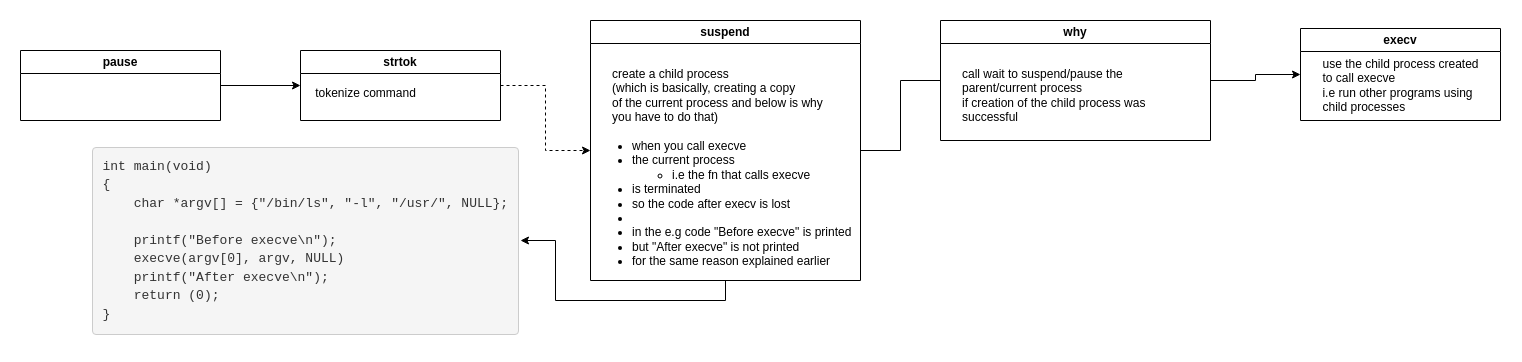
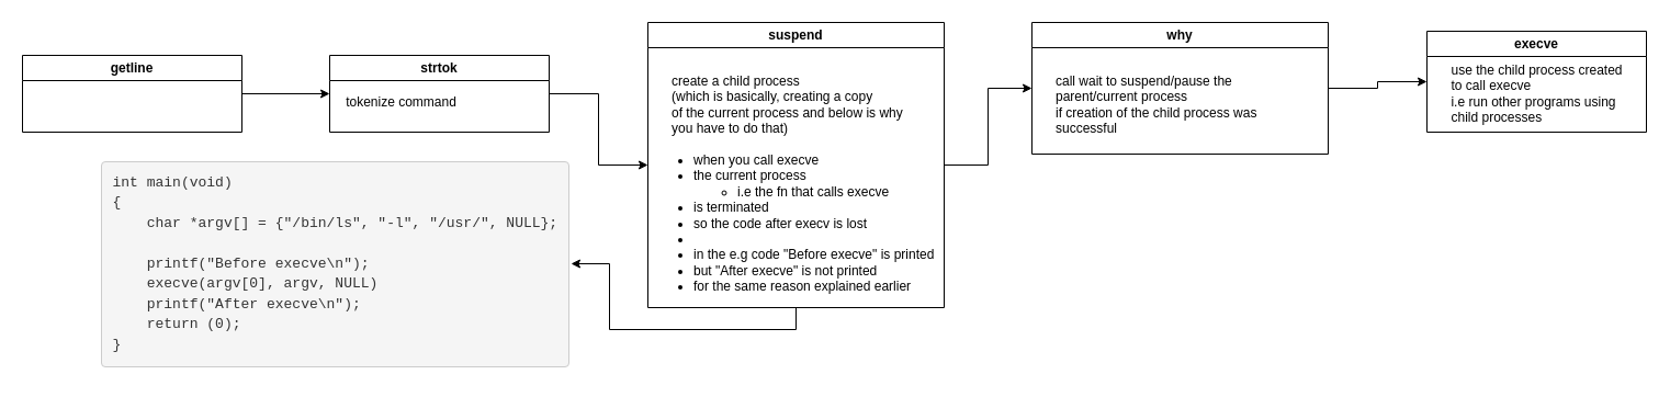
- <mxCell id="13" value="execv" style="swimlane;whiteSpace=wrap;html=1;" vertex="1" parent="1"><mxGeometry x="1300" y="28" width="200" height="92" as="geometry" /></mxCell>
+ <mxCell id="13" value="execve" style="swimlane;whiteSpace=wrap;html=1;" vertex="1" parent="1"><mxGeometry x="1300" y="28" width="200" height="92" as="geometry" /></mxCell>
- <mxCell id="3" value="pause" style="swimlane;whiteSpace=wrap;html=1;" vertex="1" parent="1"><mxGeometry x="20" y="50" width="200" height="70" as="geometry" /></mxCell>
+ <mxCell id="3" value="getline" style="swimlane;whiteSpace=wrap;html=1;" vertex="1" parent="1"><mxGeometry x="20" y="50" width="200" height="70" as="geometry" /></mxCell>
- <mxCell id="7" value="" style="edgeStyle=orthogonalEdgeStyle;rounded=0;orthogonalLoop=1;jettySize=auto;html=1;endArrow=none;" edge="1" parent="1" source="8" target="16"><mxGeometry relative="1" as="geometry" /></mxCell>
+ <mxCell id="7" value="" style="edgeStyle=orthogonalEdgeStyle;rounded=0;orthogonalLoop=1;jettySize=auto;html=1;" edge="1" parent="1" source="8" target="16"><mxGeometry relative="1" as="geometry" /></mxCell>
- <mxCell id="4" value="" style="edgeStyle=orthogonalEdgeStyle;rounded=0;orthogonalLoop=1;jettySize=auto;html=1;dashed=1;" edge="1" parent="1" source="5" target="8"><mxGeometry relative="1" as="geometry" /></mxCell>
+ <mxCell id="4" value="" style="edgeStyle=orthogonalEdgeStyle;rounded=0;orthogonalLoop=1;jettySize=auto;html=1;" edge="1" parent="1" source="5" target="8"><mxGeometry relative="1" as="geometry" /></mxCell>
